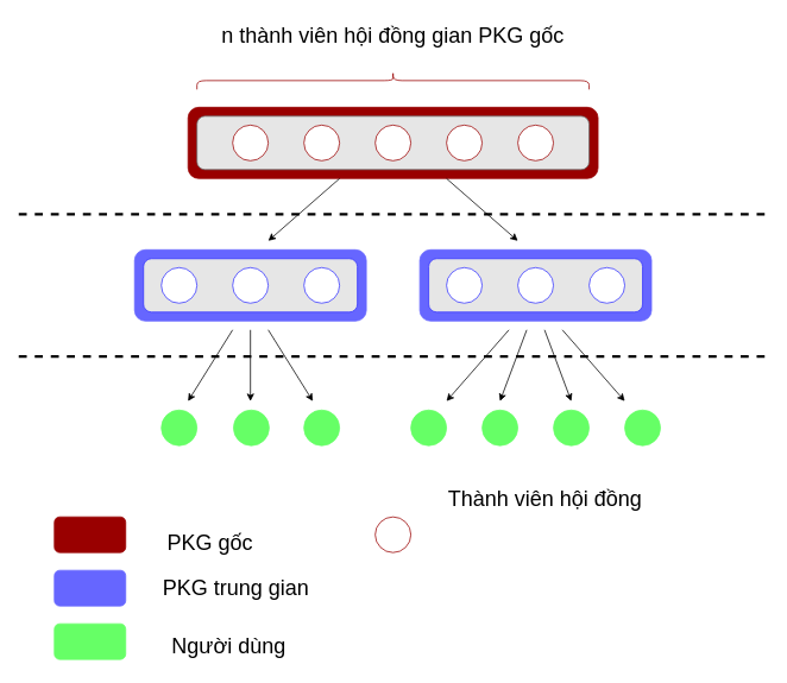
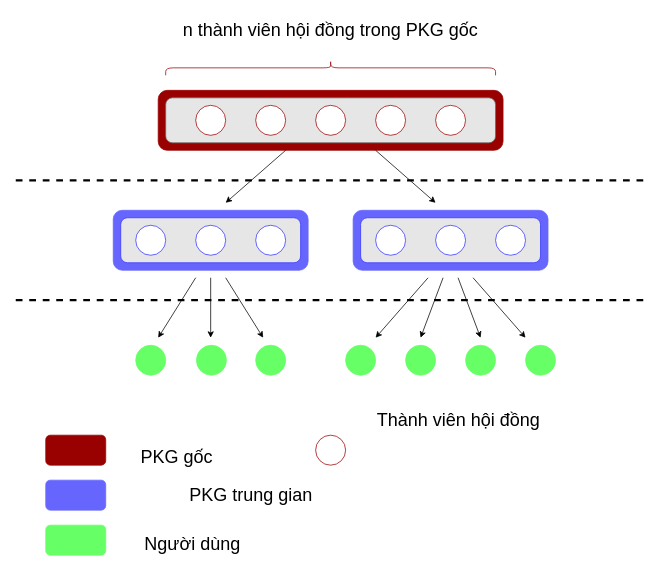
- <mxCell id="46" value="n thành viên hội đồng gian PKG gốc" style="text;html=1;strokeColor=none;fillColor=none;align=center;verticalAlign=middle;whiteSpace=wrap;rounded=0;fontSize=24;fontStyle=0" parent="1" vertex="1"><mxGeometry x="220" y="20" width="440" height="40" as="geometry" /></mxCell>
+ <mxCell id="46" value="n thành viên hội đồng trong PKG gốc" style="text;html=1;strokeColor=none;fillColor=none;align=center;verticalAlign=middle;whiteSpace=wrap;rounded=0;fontSize=24;fontStyle=0" parent="1" vertex="1"><mxGeometry x="220" y="20" width="440" height="40" as="geometry" /></mxCell>
- <mxCell id="31" value="PKG trung gian" style="text;html=1;strokeColor=none;fillColor=none;align=left;verticalAlign=middle;whiteSpace=wrap;rounded=0;fontFamily=Helvetica;fontSize=24;" parent="1" vertex="1"><mxGeometry x="180" y="640" width="200" height="40" as="geometry" /></mxCell>
+ <mxCell id="31" value="PKG trung gian" style="text;html=1;strokeColor=none;fillColor=none;align=left;verticalAlign=middle;whiteSpace=wrap;rounded=0;fontFamily=Helvetica;fontSize=24;" parent="1" vertex="1"><mxGeometry x="250" y="640" width="200" height="40" as="geometry" /></mxCell>
